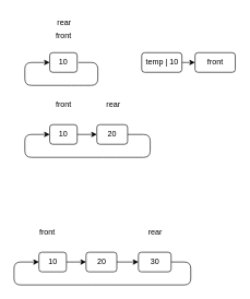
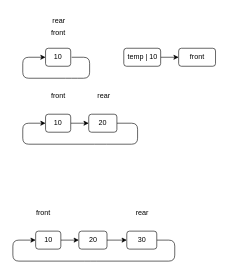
- <mxCell id="21" value="temp | 10" style="rounded=1;whiteSpace=wrap;html=1;" vertex="1" parent="1"><mxGeometry x="215.5" y="80" width="61.5" height="30" as="geometry" /></mxCell>
+ <mxCell id="21" value="temp | 10" style="rounded=1;whiteSpace=wrap;html=1;" vertex="1" parent="1"><mxGeometry x="205.5" y="80" width="61.5" height="30" as="geometry" /></mxCell>
